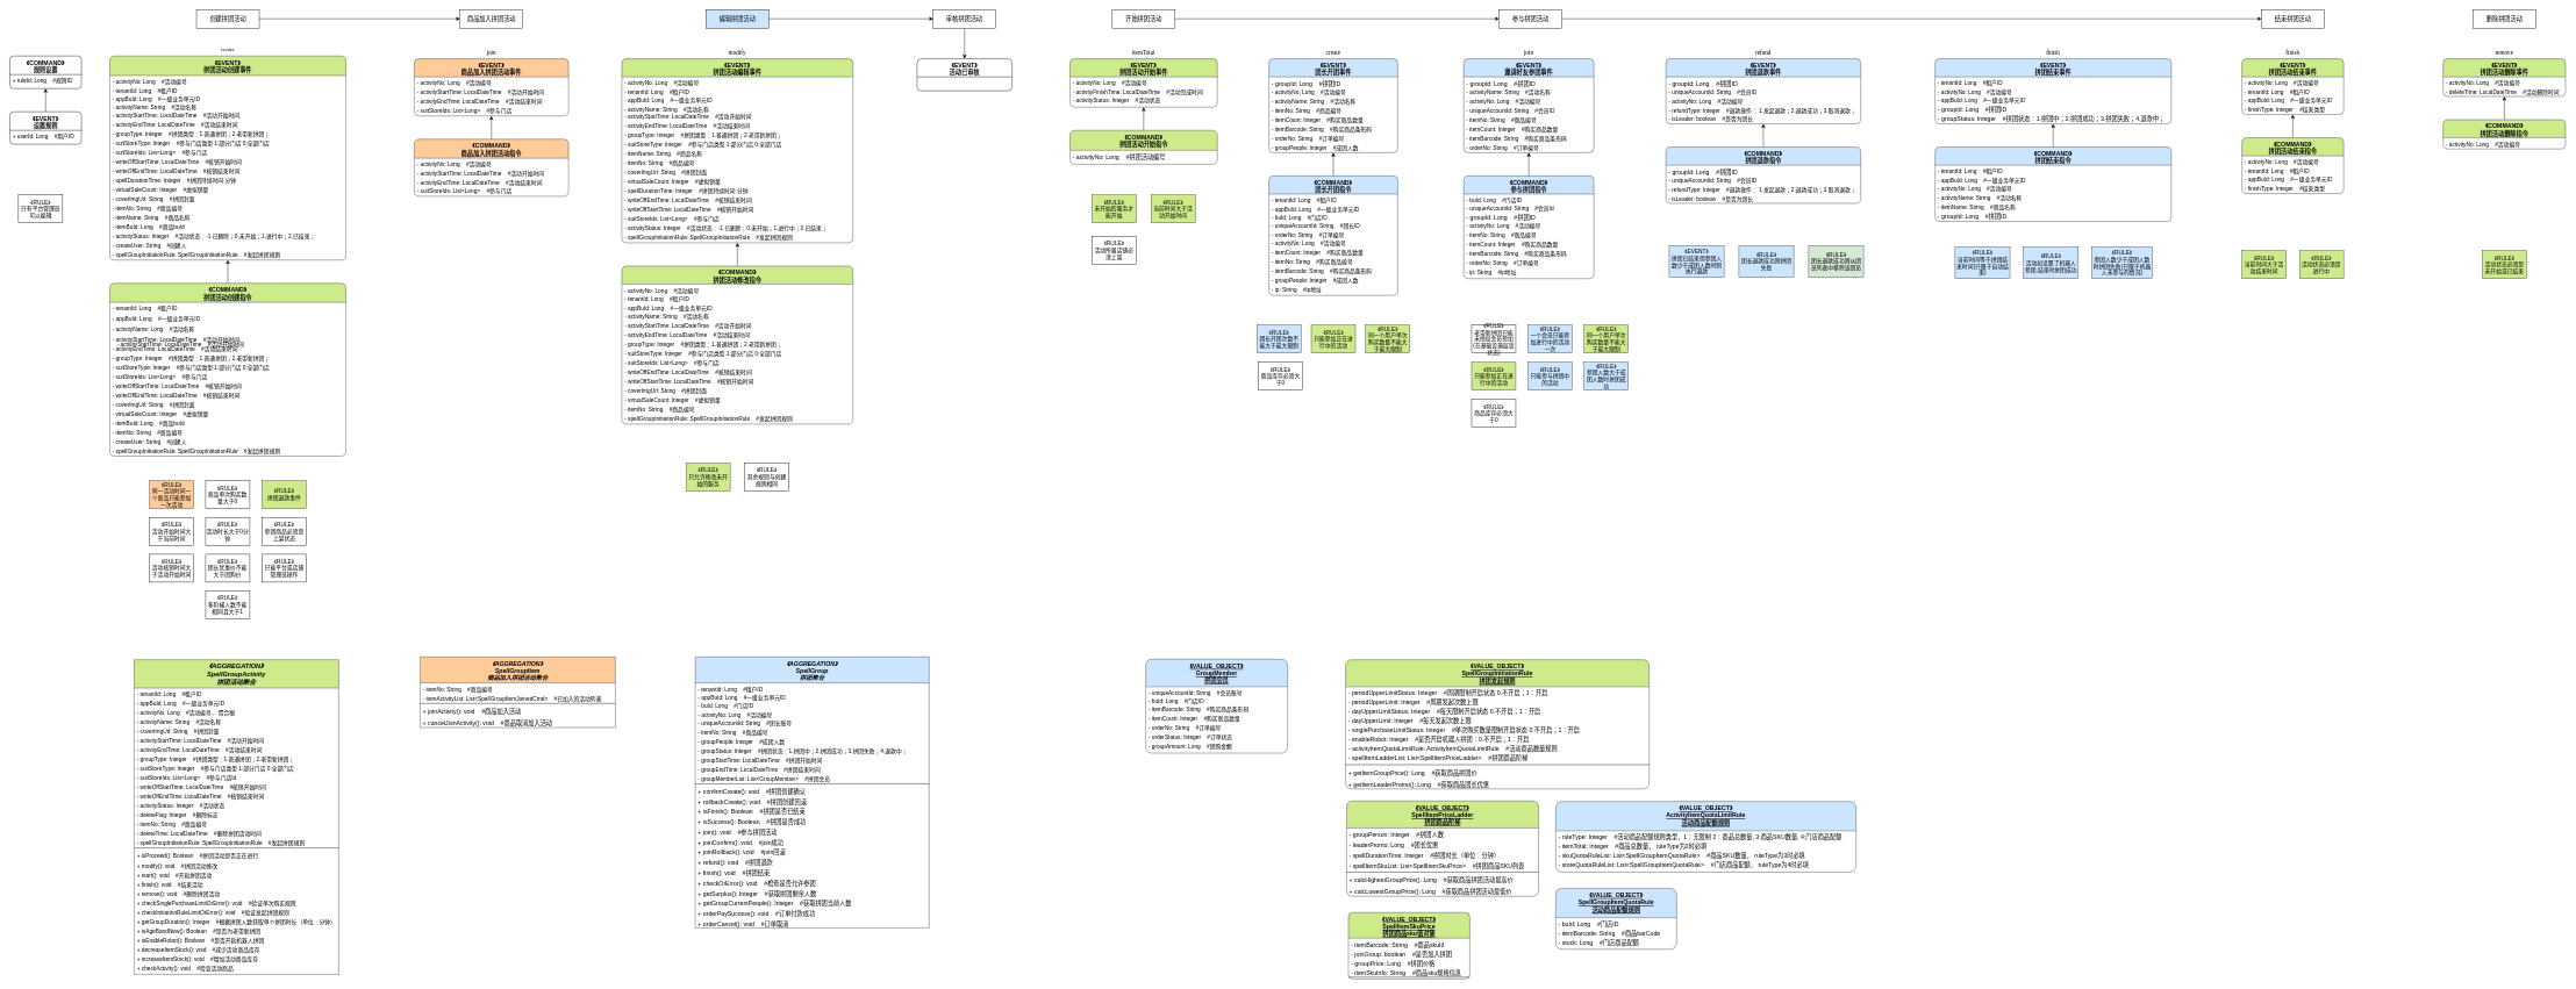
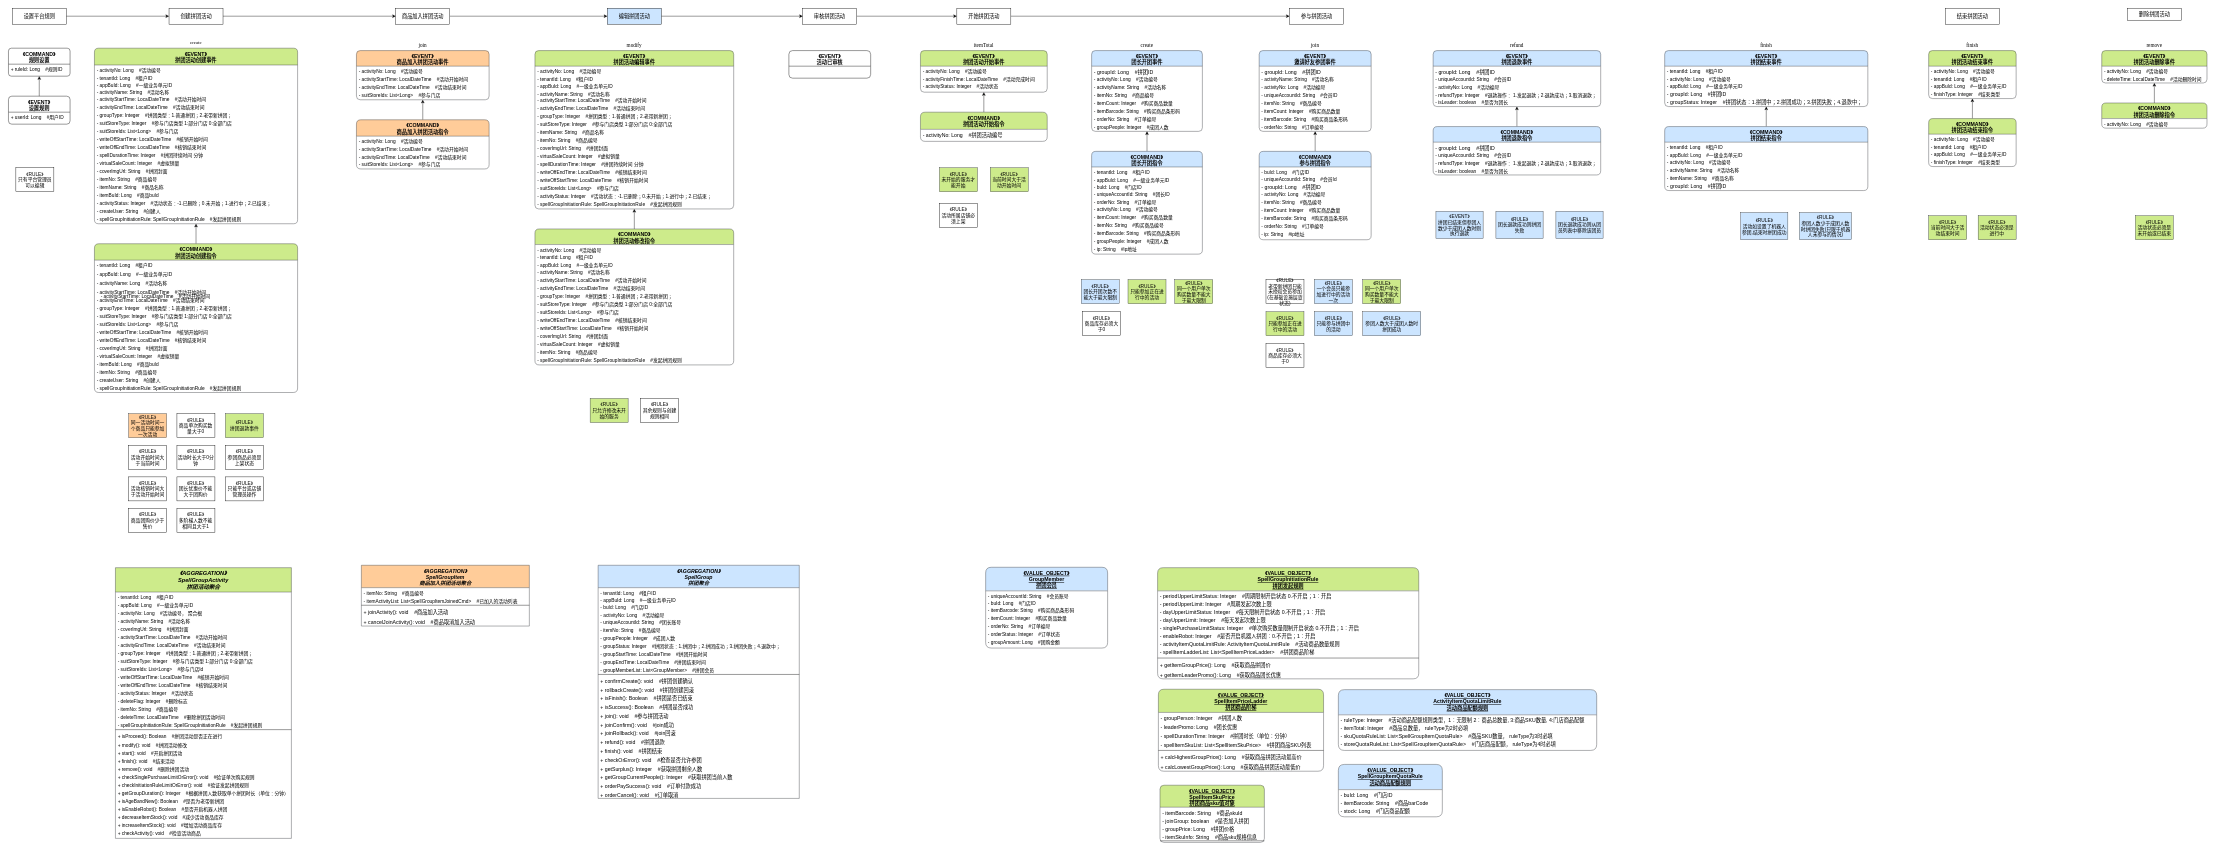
+ <mxCell id="3" value="设置平台规则" style="rounded=0;whiteSpace=wrap;html=1;shadow=0;glass=0;sketch=0;fillStyle=auto;strokeWidth=1;metaEdit=1;resizable=1;rotatable=0;snapToPoint=0;connectable=1;absoluteArcSize=0;noLabel=0;labelPadding=0;allowArrows=1;recursiveResize=1;expand=1;editable=1;movable=1;deletable=1;fixDash=0;collapsible=0;portConstraintRotation=0;points=[[0,0.5,0,0,0],[1,0.5,0,0,0]];backgroundOutline=0;resizeHeight=1;resizeWidth=1;fontSize=13;" parent="1" vertex="1"><mxGeometry x="29.53" y="20" width="135" height="40" as="geometry" /></mxCell>
+ <mxCell id="2" value="" style="edgeStyle=orthogonalEdgeStyle;rounded=0;orthogonalLoop=1;jettySize=auto;html=1;exitX=1;exitY=0.5;exitDx=0;exitDy=0;exitPerimeter=0;" parent="1" source="3" target="13" edge="1"><mxGeometry relative="1" as="geometry"><mxPoint x="229.53" y="40" as="sourcePoint" /></mxGeometry></mxCell>
+ <mxCell id="87" value="" style="edgeStyle=orthogonalEdgeStyle;rounded=0;orthogonalLoop=1;jettySize=auto;html=1;fontFamily=Helvetica;fontSize=12;fontColor=default;startSize=50;" parent="1" source="88" target="90" edge="1"><mxGeometry relative="1" as="geometry" /></mxCell>
- <mxCell id="176" value="" style="edgeStyle=orthogonalEdgeStyle;rounded=0;orthogonalLoop=1;jettySize=auto;html=1;fontFamily=Helvetica;fontSize=13;fontColor=default;startSize=50;" parent="1" source="177" target="282" edge="1"><mxGeometry relative="1" as="geometry" /></mxCell>
- <mxCell id="296" value="删除拼团活动" style="rounded=0;whiteSpace=wrap;html=1;shadow=0;glass=0;sketch=0;fillStyle=auto;strokeWidth=1;metaEdit=1;resizable=1;rotatable=0;snapToPoint=0;connectable=1;absoluteArcSize=0;noLabel=0;labelPadding=0;allowArrows=1;recursiveResize=1;expand=1;editable=1;movable=1;deletable=1;fixDash=0;collapsible=0;portConstraintRotation=0;points=[[0,0.5,0,0,0],[1,0.5,0,0,0]];backgroundOutline=0;resizeHeight=1;resizeWidth=1;fontSize=13;" parent="1" vertex="1"><mxGeometry x="5318.53" y="20" width="135" height="40" as="geometry" /></mxCell>
+ <mxCell id="296" value="删除拼团活动" style="rounded=0;whiteSpace=wrap;html=1;shadow=0;glass=0;sketch=0;fillStyle=auto;strokeWidth=1;metaEdit=1;resizable=1;rotatable=0;snapToPoint=0;connectable=1;absoluteArcSize=0;noLabel=0;labelPadding=0;allowArrows=1;recursiveResize=1;expand=1;editable=1;movable=1;deletable=1;fixDash=0;collapsible=0;portConstraintRotation=0;points=[[0,0.5,0,0,0],[1,0.5,0,0,0]];backgroundOutline=0;resizeHeight=1;resizeWidth=1;fontSize=13;" parent="1" vertex="1"><mxGeometry x="5318.53" y="20" width="135" height="30" as="geometry" /></mxCell>
- <mxCell id="122" value="" style="edgeStyle=orthogonalEdgeStyle;rounded=0;orthogonalLoop=1;jettySize=auto;html=1;fontFamily=Helvetica;fontSize=13;fontColor=default;startSize=50;" parent="1" source="123" target="163" edge="1"><mxGeometry relative="1" as="geometry" /></mxCell>
+ <mxCell id="122" value="" style="edgeStyle=orthogonalEdgeStyle;rounded=0;orthogonalLoop=1;jettySize=auto;html=1;fontFamily=Helvetica;fontSize=13;fontColor=default;startSize=50;" parent="1" source="123" target="166" edge="1"><mxGeometry relative="1" as="geometry" /></mxCell>
- <mxCell id="326" value="《RULE》&lt;br&gt;团长退款成功则从团员列表中移除该团员" style="rounded=0;whiteSpace=wrap;html=1;shadow=0;glass=0;labelBackgroundColor=none;labelBorderColor=none;sketch=0;fillStyle=auto;fontSize=12;strokeWidth=1;fillColor=#d5e8d4;cloneable=1;metaEdit=1;imageWidth=24;arcSize=21;absoluteArcSize=1;connectable=0;allowArrows=0;rotatable=0;strokeColor=#36393d;" parent="323" vertex="1"><mxGeometry x="300" width="118" height="68" as="geometry" /></mxCell>
+ <mxCell id="326" value="《RULE》&lt;br&gt;团长退款成功则从团员列表中移除该团员" style="rounded=0;whiteSpace=wrap;html=1;shadow=0;glass=0;labelBackgroundColor=none;labelBorderColor=none;sketch=0;fillStyle=auto;fontSize=12;strokeWidth=1;fillColor=#cce5ff;cloneable=1;metaEdit=1;imageWidth=24;arcSize=21;absoluteArcSize=1;connectable=0;allowArrows=0;rotatable=0;strokeColor=#36393d;" parent="323" vertex="1"><mxGeometry x="300" width="118" height="68" as="geometry" /></mxCell>
- <mxCell id="327" value="《RULE》&lt;br&gt;当前时间等于拼团结束时间(只限于自动结束)" style="rounded=0;whiteSpace=wrap;html=1;shadow=0;glass=0;labelBackgroundColor=none;labelBorderColor=none;sketch=0;fillStyle=auto;fontSize=12;strokeWidth=1;fillColor=#cce5ff;cloneable=1;metaEdit=1;imageWidth=24;arcSize=21;absoluteArcSize=1;connectable=0;allowArrows=0;rotatable=0;strokeColor=#36393d;" parent="1" vertex="1"><mxGeometry x="4204.53" y="531" width="118" height="68" as="geometry" /></mxCell>
- <mxCell id="322" value="《RULE》&lt;br&gt;参团人数大于成团人数时拼团成功" style="rounded=0;whiteSpace=wrap;html=1;shadow=0;glass=0;labelBackgroundColor=none;labelBorderColor=none;sketch=0;fillStyle=auto;fontSize=12;strokeWidth=1;fillColor=#cce5ff;cloneable=1;metaEdit=1;imageWidth=24;arcSize=21;absoluteArcSize=1;connectable=0;allowArrows=0;rotatable=0;strokeColor=#36393d;" parent="1" vertex="1"><mxGeometry x="3406.53" y="779" width="95" height="60" as="geometry" /></mxCell>
+ <mxCell id="322" value="《RULE》&lt;br&gt;参团人数大于成团人数时拼团成功" style="rounded=0;whiteSpace=wrap;html=1;shadow=0;glass=0;labelBackgroundColor=none;labelBorderColor=none;sketch=0;fillStyle=auto;fontSize=12;strokeWidth=1;fillColor=#cce5ff;cloneable=1;metaEdit=1;imageWidth=24;arcSize=21;absoluteArcSize=1;connectable=0;allowArrows=0;rotatable=0;strokeColor=#36393d;" parent="1" vertex="1"><mxGeometry x="3406.53" y="779" width="145" height="60" as="geometry" /></mxCell>
+ <mxCell id="99" value="《RULE》&lt;br&gt;商品团购价少于售价" style="rounded=0;whiteSpace=wrap;html=1;shadow=0;glass=0;labelBackgroundColor=none;labelBorderColor=none;sketch=0;fillStyle=auto;fontSize=12;strokeWidth=1;fillColor=none;cloneable=1;metaEdit=1;imageWidth=24;arcSize=21;absoluteArcSize=1;connectable=0;allowArrows=0;rotatable=0;" parent="91" vertex="1"><mxGeometry y="237" width="95" height="60" as="geometry" /></mxCell>
